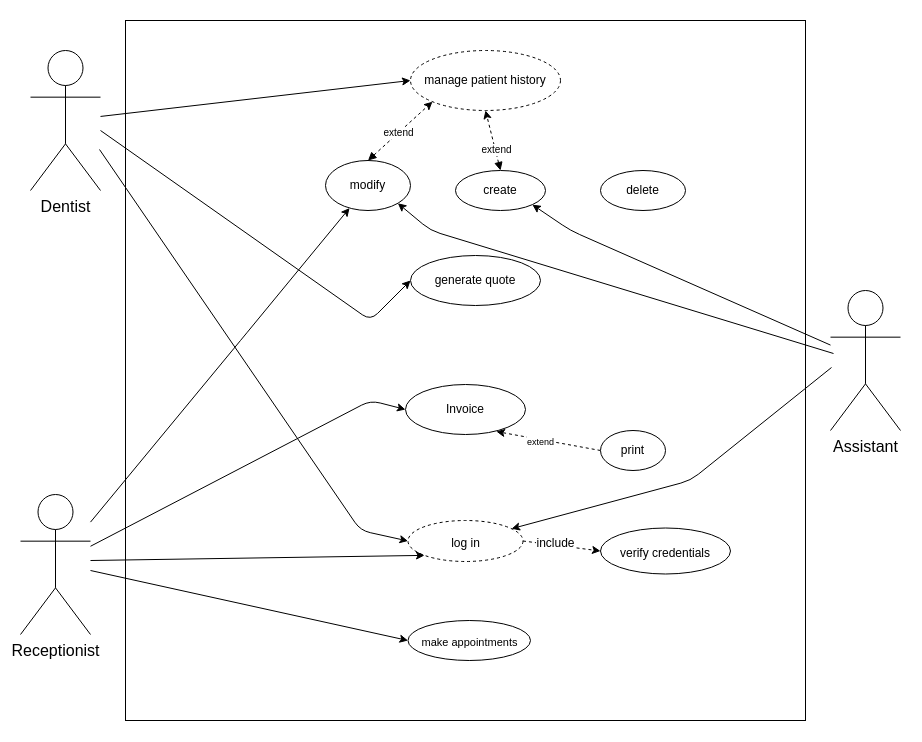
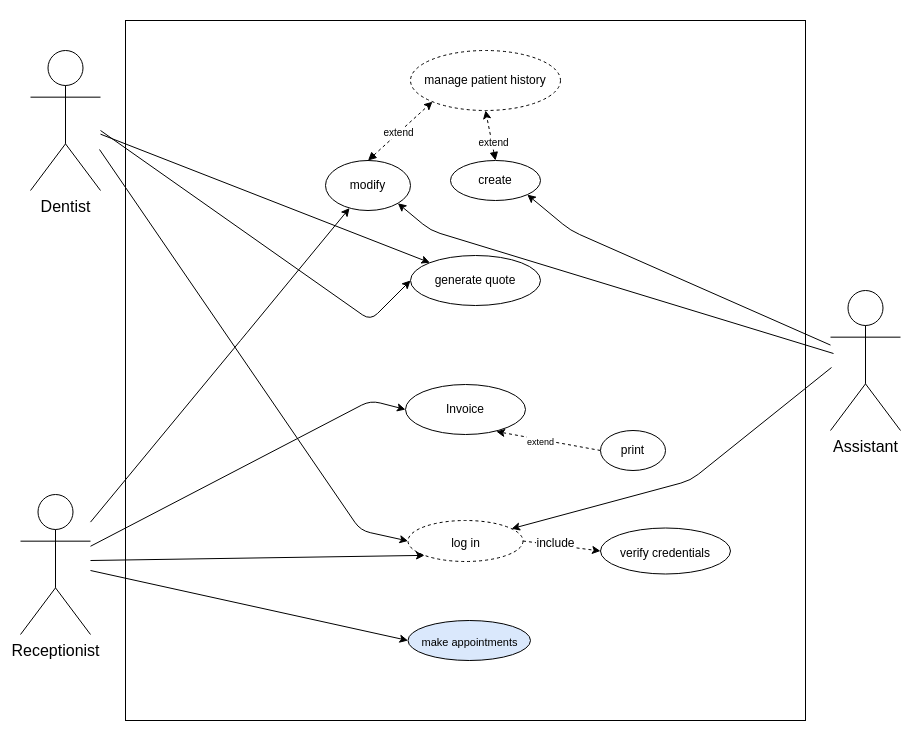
- <mxCell id="20" style="edgeStyle=none;html=1;entryX=0;entryY=0.5;entryDx=0;entryDy=0;fontSize=16;" parent="1" source="23" target="3" edge="1"><mxGeometry relative="1" as="geometry"><mxPoint x="100" y="120" as="sourcePoint" /></mxGeometry></mxCell>
+ <mxCell id="20" style="edgeStyle=none;html=1;fontSize=16;" parent="1" source="23" target="11" edge="1"><mxGeometry relative="1" as="geometry"><mxPoint x="100" y="120" as="sourcePoint" /></mxGeometry></mxCell>
- <mxCell id="9" value="create" style="ellipse;whiteSpace=wrap;html=1;" parent="1" vertex="1"><mxGeometry x="455" y="170" width="90" height="40" as="geometry" /></mxCell>
+ <mxCell id="9" value="create" style="ellipse;whiteSpace=wrap;html=1;" parent="1" vertex="1"><mxGeometry x="450" y="160" width="90" height="40" as="geometry" /></mxCell>
- <mxCell id="10" value="delete" style="ellipse;whiteSpace=wrap;html=1;" parent="1" vertex="1"><mxGeometry x="600" y="170" width="85" height="40" as="geometry" /></mxCell>
- <mxCell id="33" value="&lt;font style=&quot;font-size: 11px;&quot;&gt;make appointments&lt;/font&gt;" style="ellipse;whiteSpace=wrap;html=1;fontSize=16;" parent="1" vertex="1"><mxGeometry x="407.5" y="620" width="122.5" height="40" as="geometry" /></mxCell>
+ <mxCell id="33" value="&lt;font style=&quot;font-size: 11px;&quot;&gt;make appointments&lt;/font&gt;" style="ellipse;whiteSpace=wrap;html=1;fontSize=16;fillColor=#dae8fc;" parent="1" vertex="1"><mxGeometry x="407.5" y="620" width="122.5" height="40" as="geometry" /></mxCell>
